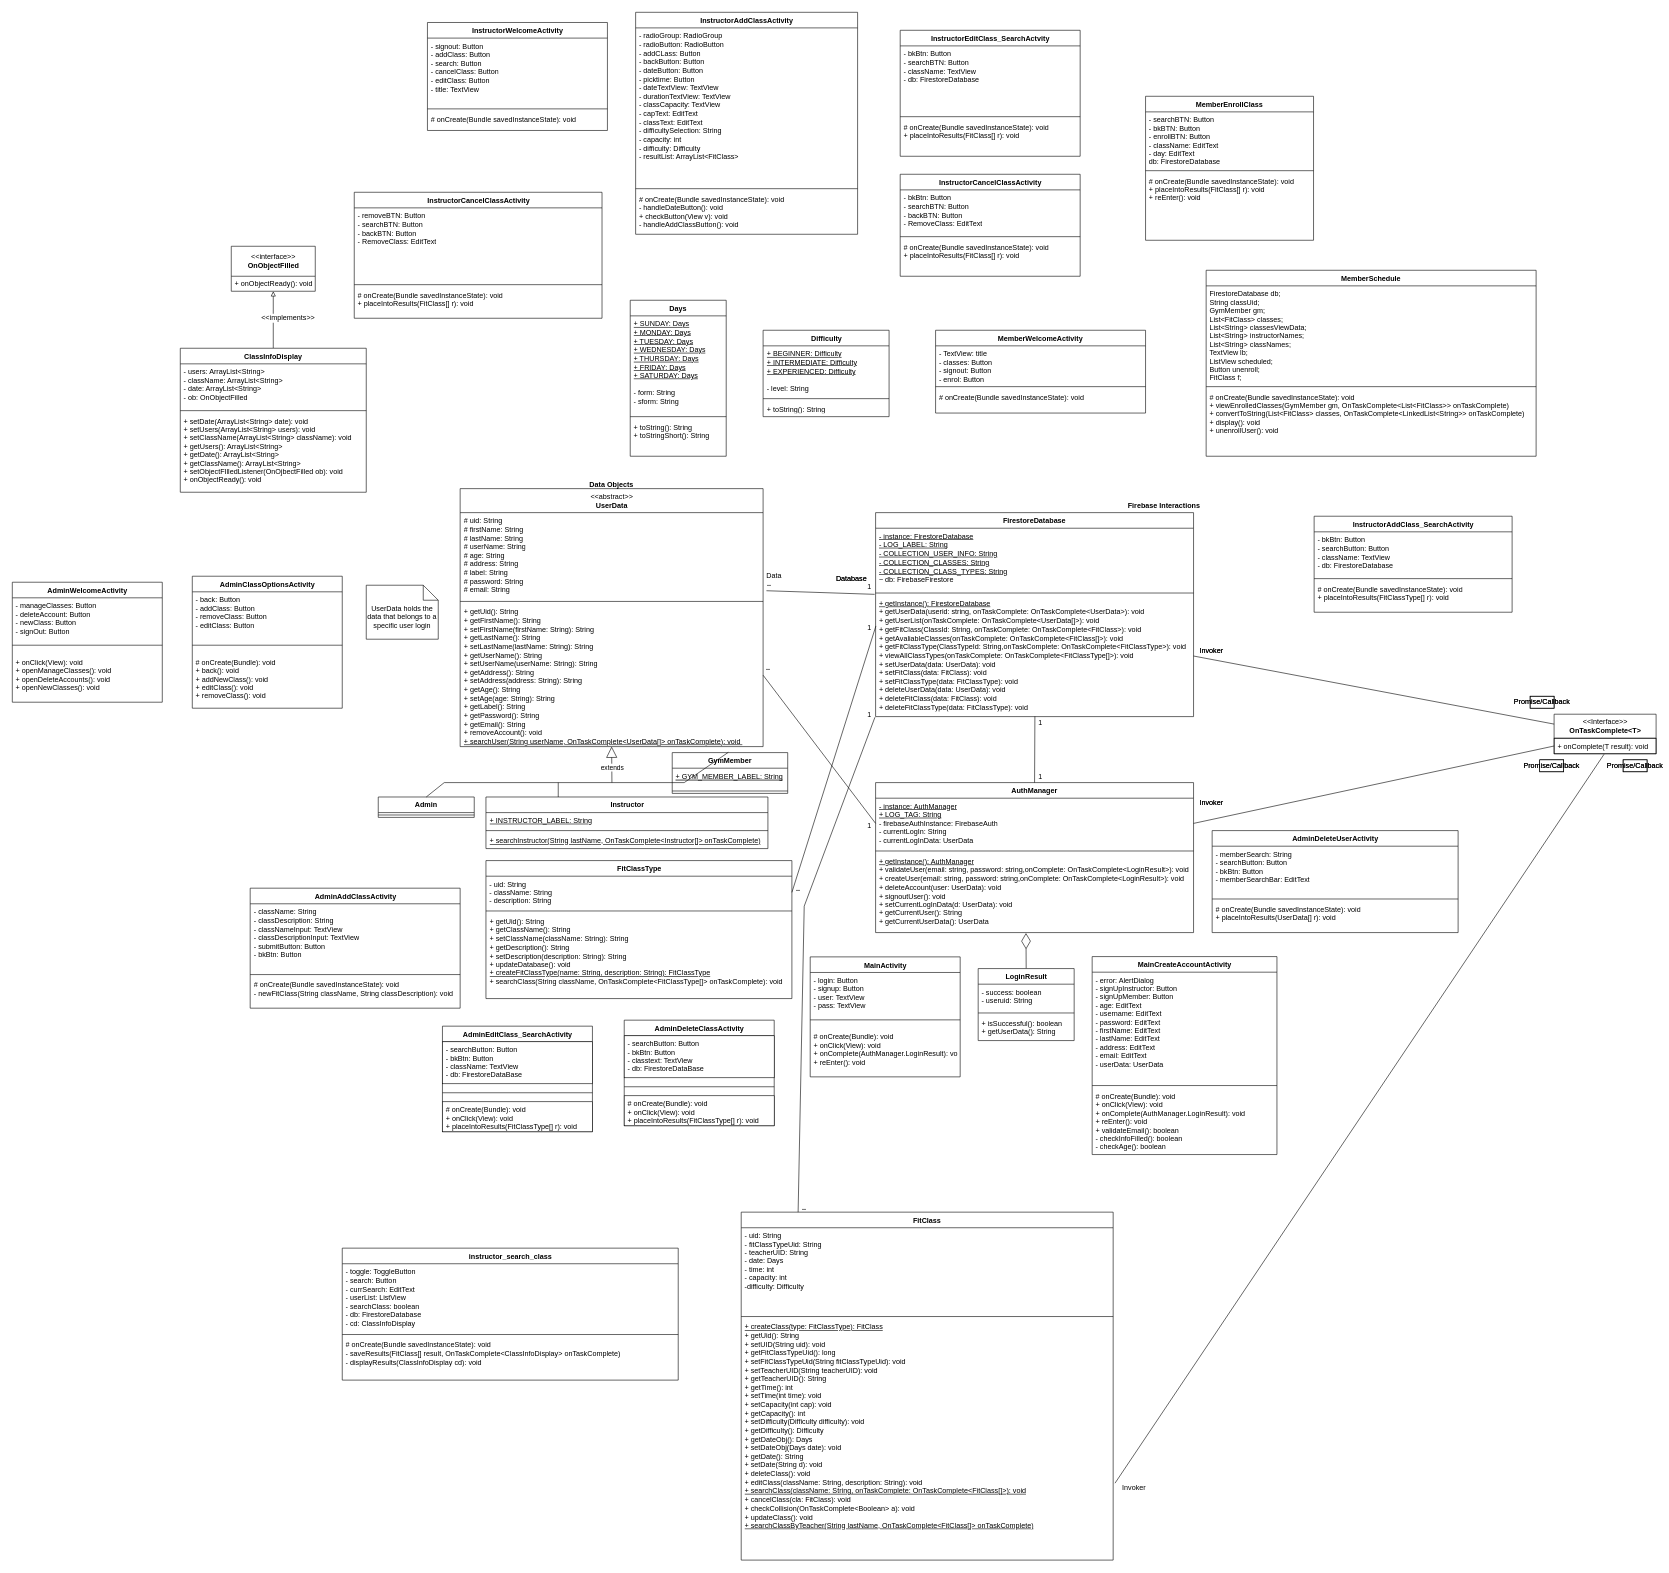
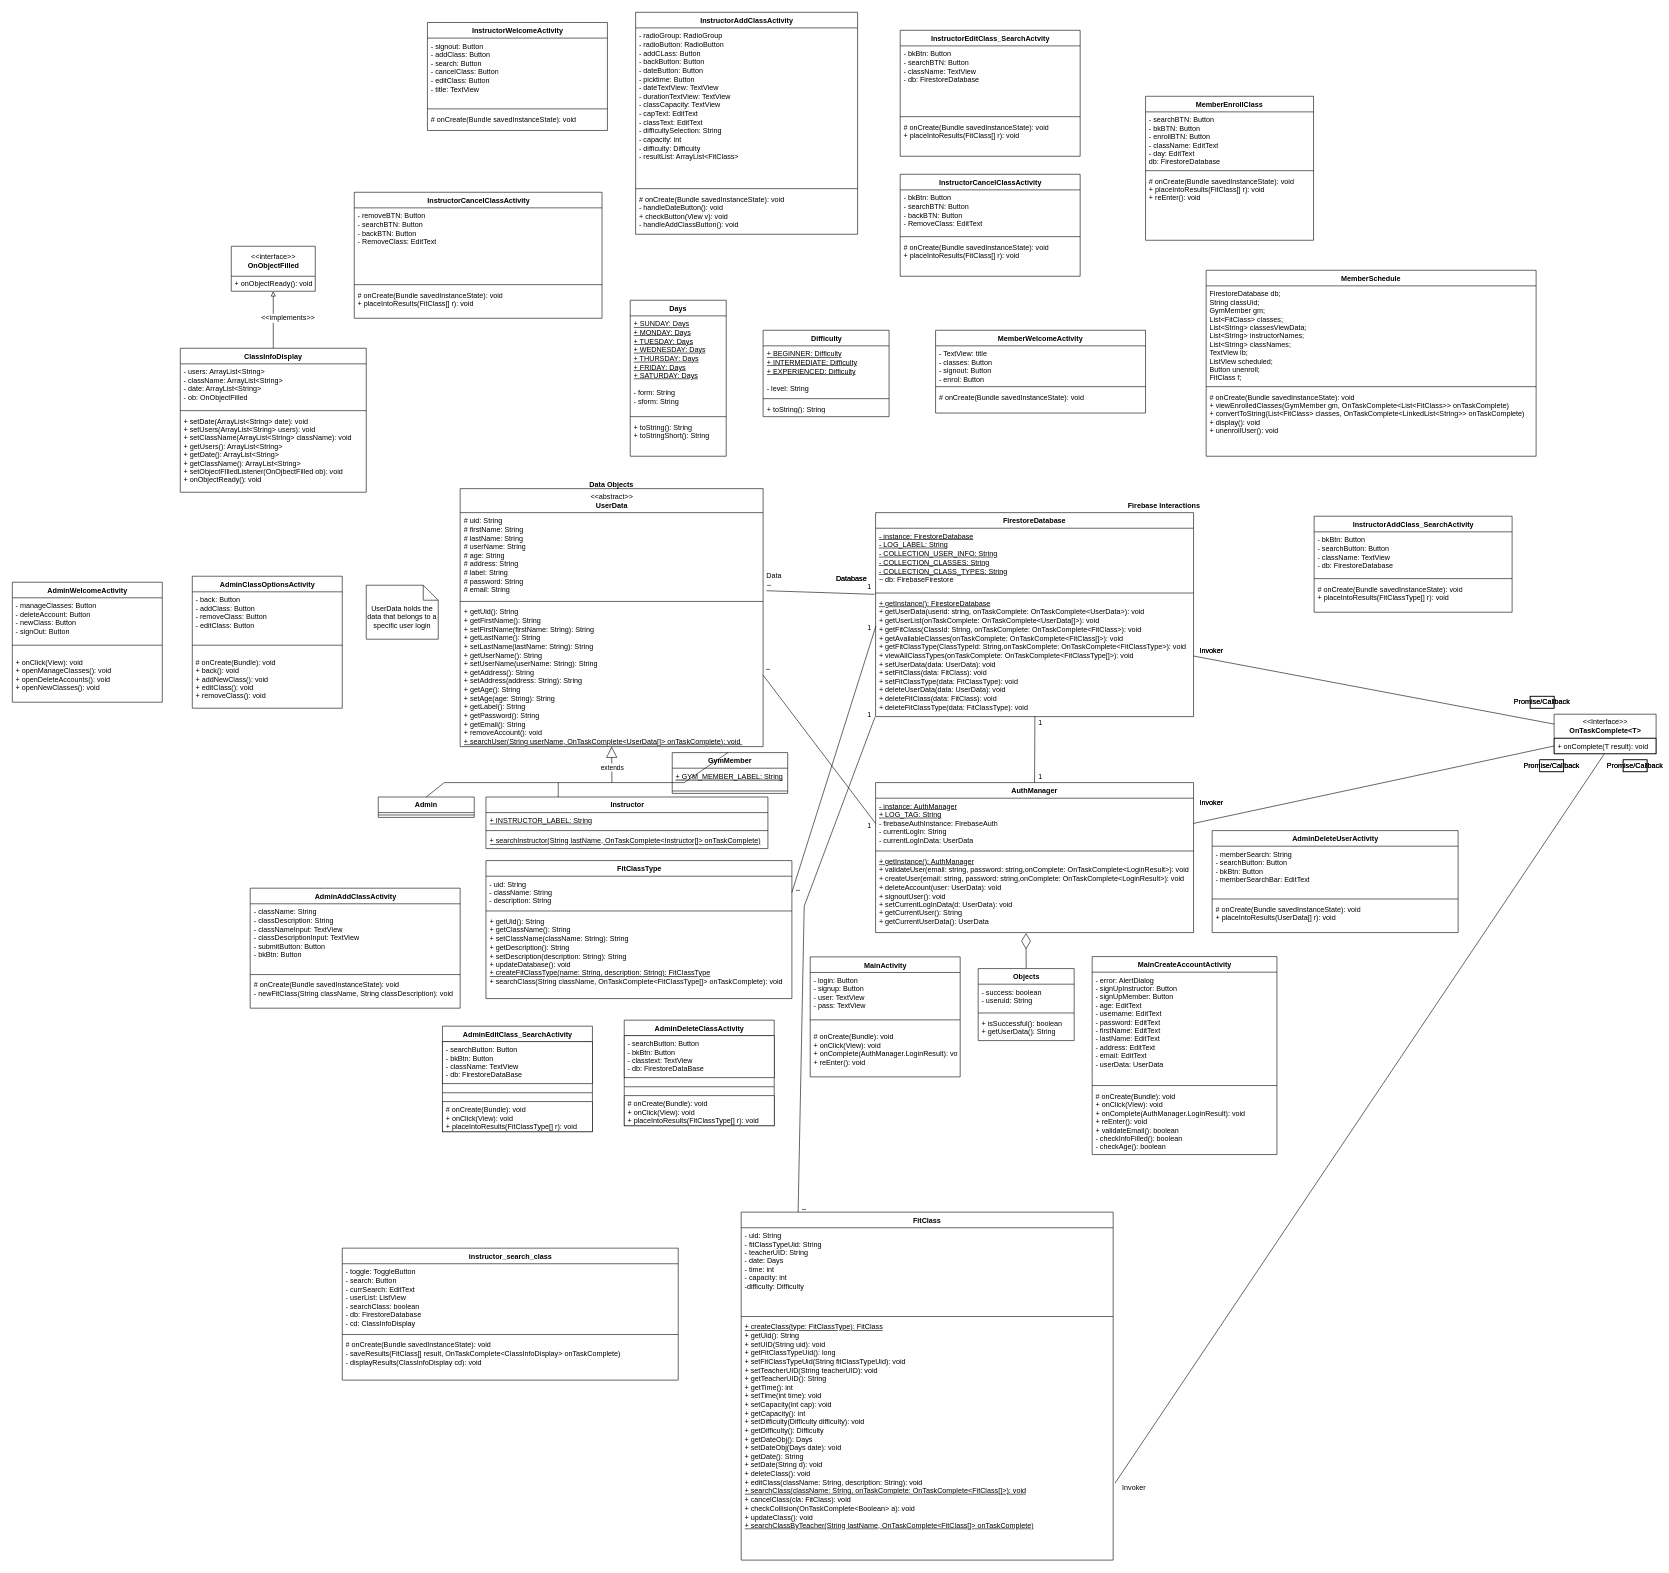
- <mxCell id="32" value="LoginResult" style="swimlane;fontStyle=1;align=center;verticalAlign=top;childLayout=stackLayout;horizontal=1;startSize=26;horizontalStack=0;resizeParent=1;resizeParentMax=0;resizeLast=0;collapsible=1;marginBottom=0;hachureGap=4;pointerEvents=0;html=1;" parent="1" vertex="1"><mxGeometry x="1630" y="1614" width="160" height="120" as="geometry" /></mxCell>
+ <mxCell id="32" value="Objects" style="swimlane;fontStyle=1;align=center;verticalAlign=top;childLayout=stackLayout;horizontal=1;startSize=26;horizontalStack=0;resizeParent=1;resizeParentMax=0;resizeLast=0;collapsible=1;marginBottom=0;hachureGap=4;pointerEvents=0;html=1;" parent="1" vertex="1"><mxGeometry x="1630" y="1614" width="160" height="120" as="geometry" /></mxCell>
